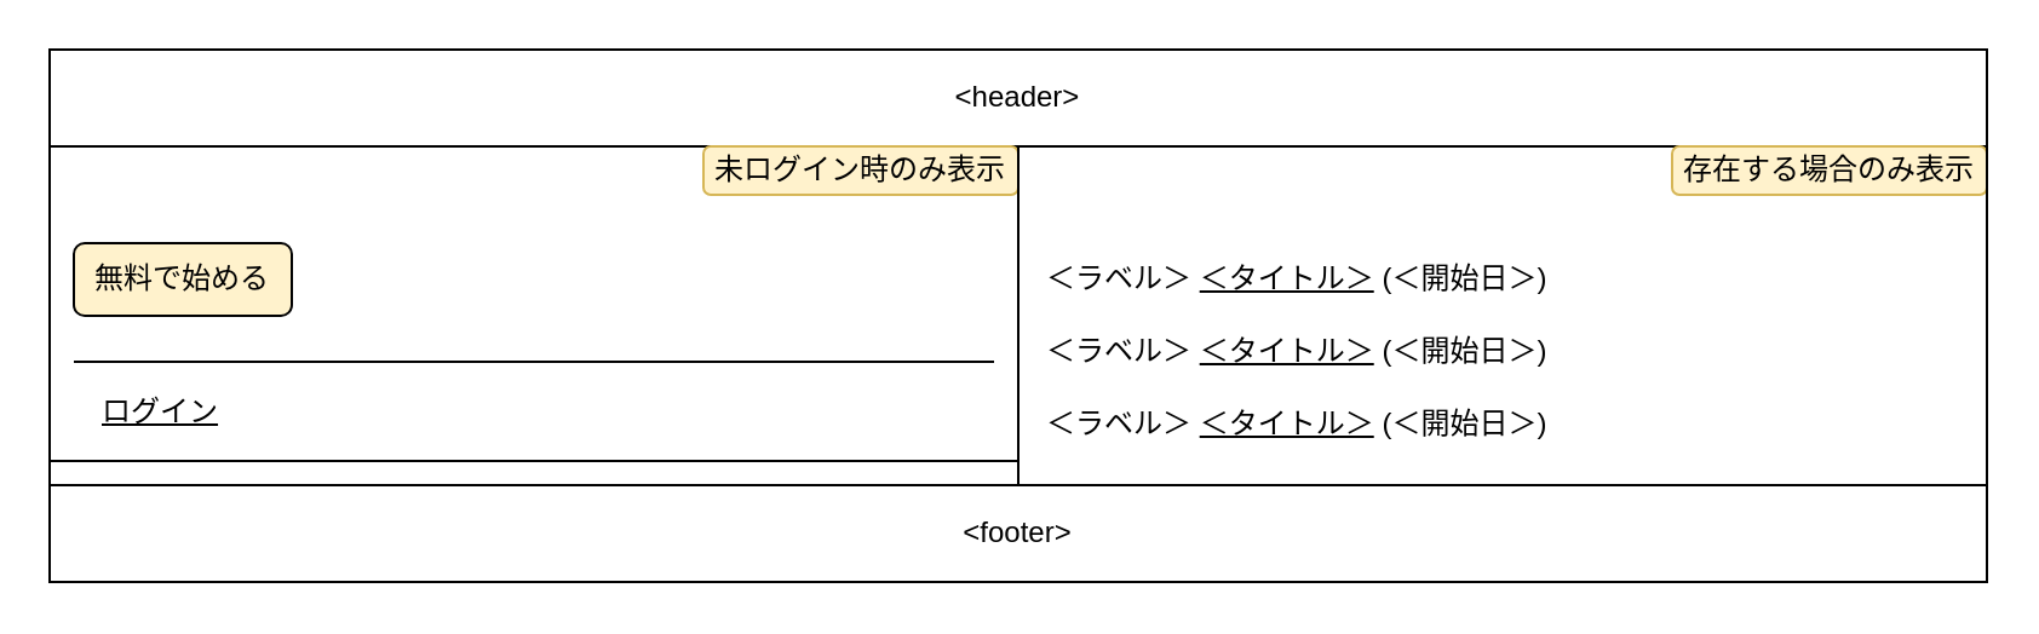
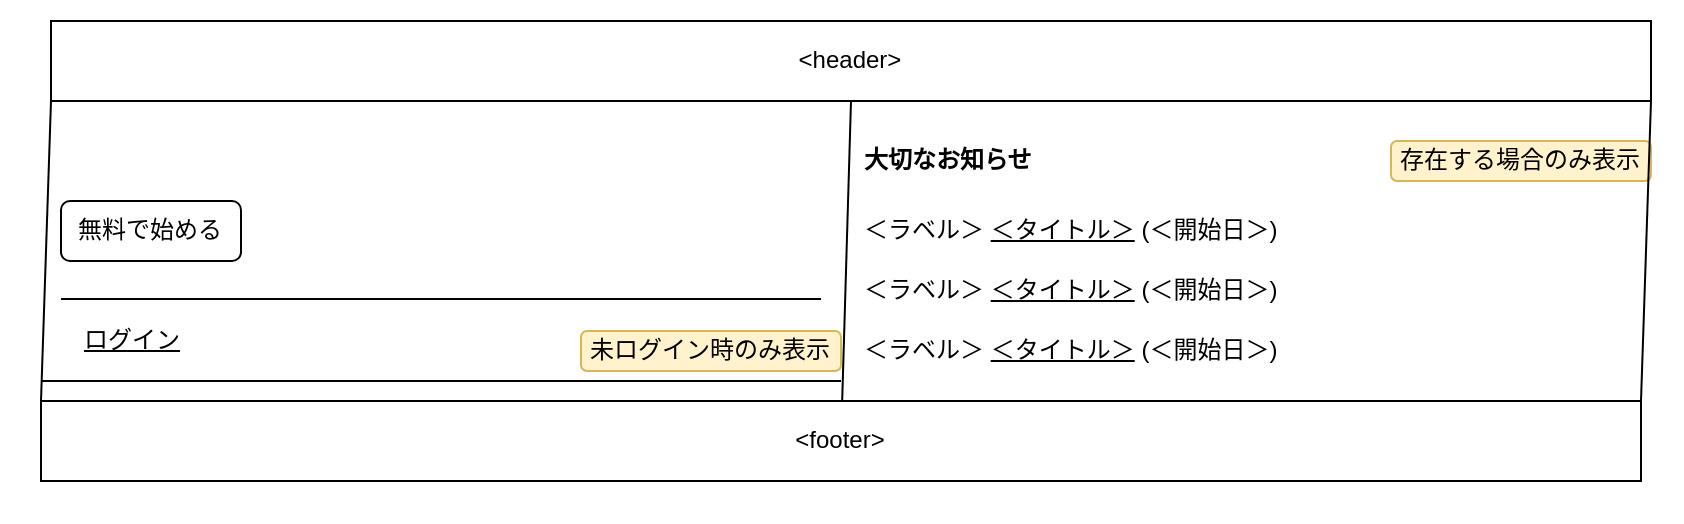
- <mxCell id="2" value="&amp;lt;header&amp;gt;" style="rounded=0;whiteSpace=wrap;html=1;fillColor=none;" parent="1" vertex="1"><mxGeometry width="800" height="40" as="geometry" x="20" y="20" /></mxCell>
+ <mxCell id="2" value="&amp;lt;header&amp;gt;" style="rounded=0;whiteSpace=wrap;html=1;fillColor=none;" parent="1" vertex="1"><mxGeometry x="25" y="10" width="800" height="40" as="geometry" /></mxCell>
- <mxCell id="8" value="未ログイン時のみ表示" style="rounded=1;whiteSpace=wrap;html=1;fillColor=#fff2cc;strokeColor=#d6b656;" parent="1" vertex="1"><mxGeometry x="290" y="60" width="130" height="20" as="geometry" /></mxCell>
+ <mxCell id="8" value="未ログイン時のみ表示" style="rounded=1;whiteSpace=wrap;html=1;fillColor=#fff2cc;strokeColor=#d6b656;" parent="1" vertex="1"><mxGeometry x="290" y="165" width="130" height="20" as="geometry" /></mxCell>
- <mxCell id="12" value="存在する場合のみ表示" style="rounded=1;whiteSpace=wrap;html=1;fillColor=#fff2cc;strokeColor=#d6b656;" parent="1" vertex="1"><mxGeometry x="690" y="60" width="130" height="20" as="geometry" /></mxCell>
+ <mxCell id="12" value="存在する場合のみ表示" style="rounded=1;whiteSpace=wrap;html=1;fillColor=#fff2cc;strokeColor=#d6b656;" parent="1" vertex="1"><mxGeometry x="695" y="70" width="130" height="20" as="geometry" /></mxCell>
+ <mxCell id="4" value="&lt;b&gt;大切なお知らせ&lt;/b&gt;" style="text;html=1;strokeColor=none;fillColor=none;align=left;verticalAlign=middle;whiteSpace=wrap;rounded=0;" parent="1" vertex="1"><mxGeometry x="430" y="70" width="90" height="20" as="geometry" /></mxCell>
- <mxCell id="5" value="無料で始める" style="rounded=1;whiteSpace=wrap;html=1;align=center;fillColor=#fff2cc;" parent="1" vertex="1"><mxGeometry x="30" y="100" width="90" height="30" as="geometry" /></mxCell>
+ <mxCell id="5" value="無料で始める" style="rounded=1;whiteSpace=wrap;html=1;align=center;" parent="1" vertex="1"><mxGeometry x="30" y="100" width="90" height="30" as="geometry" /></mxCell>
